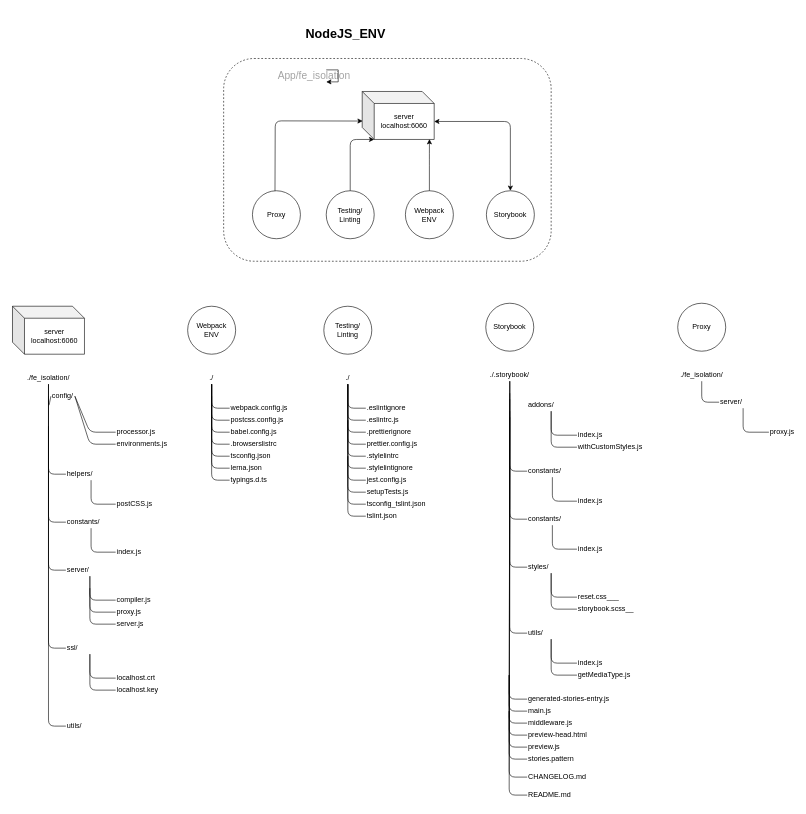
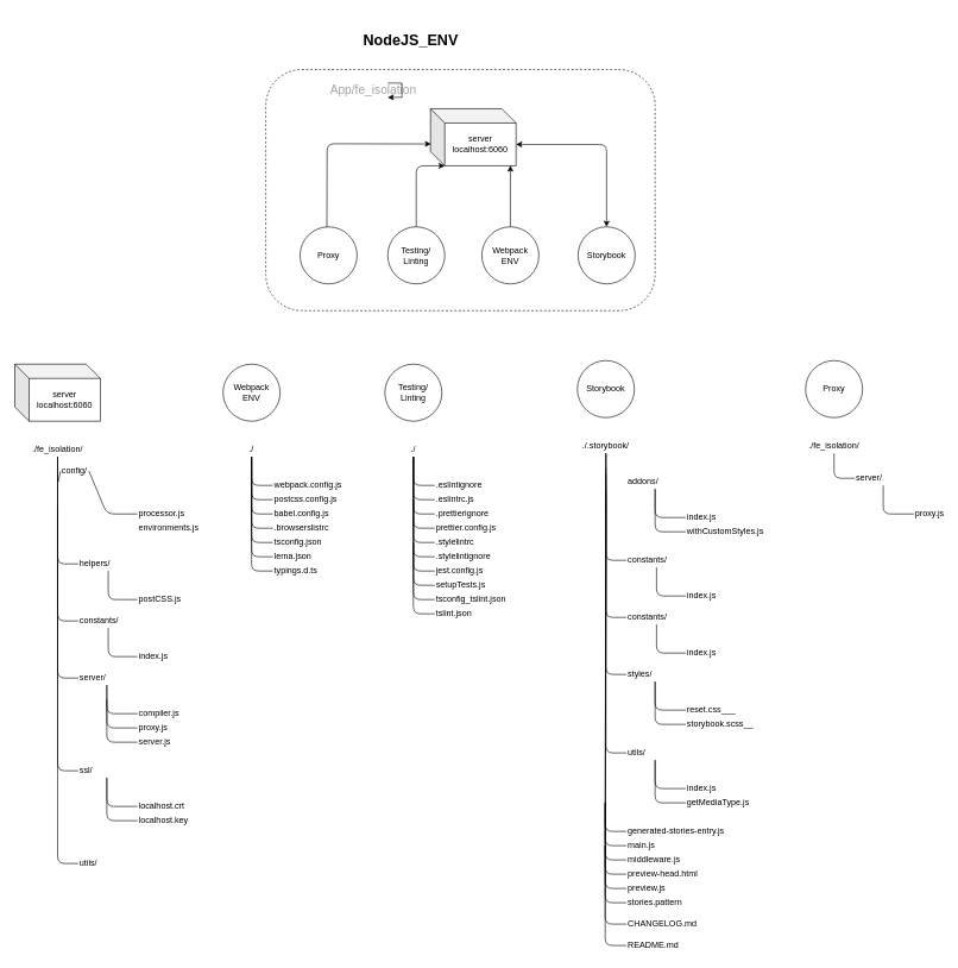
- <mxCell id="27" value="" style="endArrow=none;html=1;exitX=1;exitY=0.5;exitDx=0;exitDy=0;" parent="1" source="16" target="26" edge="1"><mxGeometry width="50" height="50" relative="1" as="geometry"><mxPoint x="149" y="700" as="sourcePoint" /><mxPoint x="202" y="730" as="targetPoint" /><Array as="points"><mxPoint x="149" y="740" /></Array></mxGeometry></mxCell>
